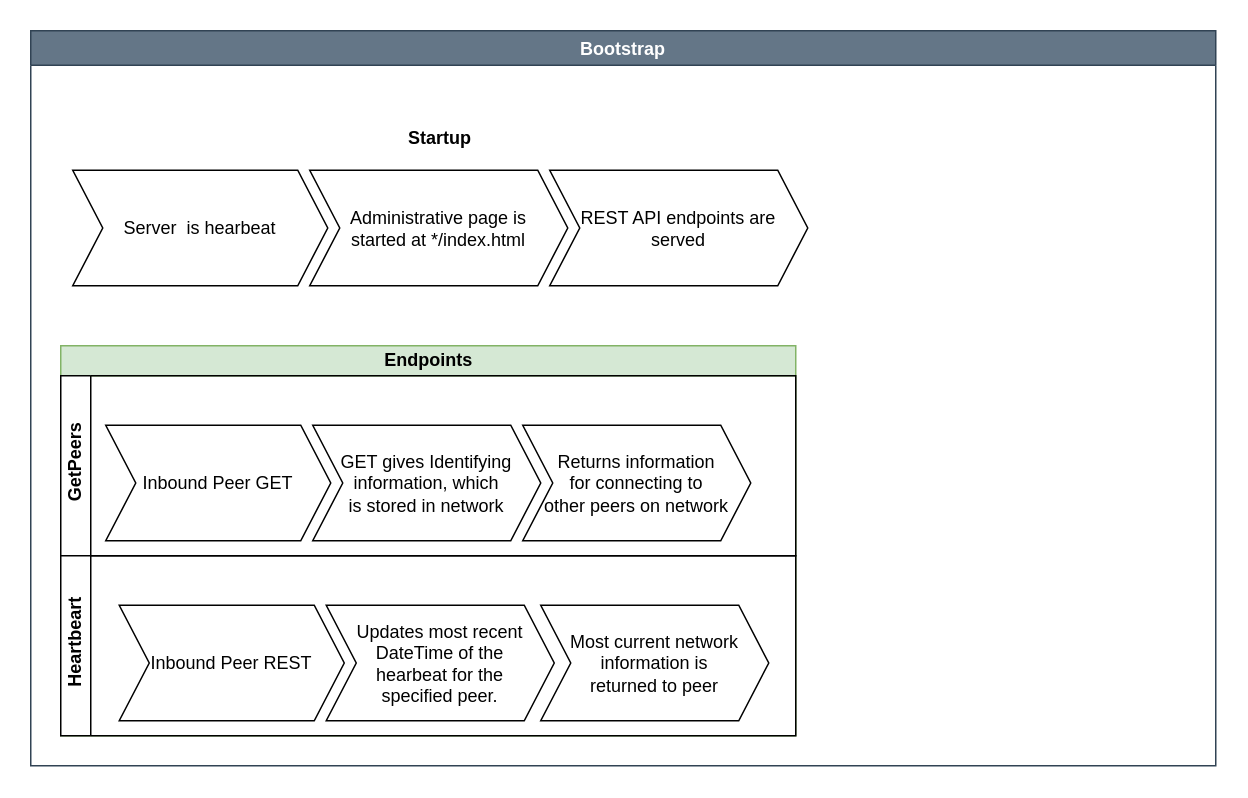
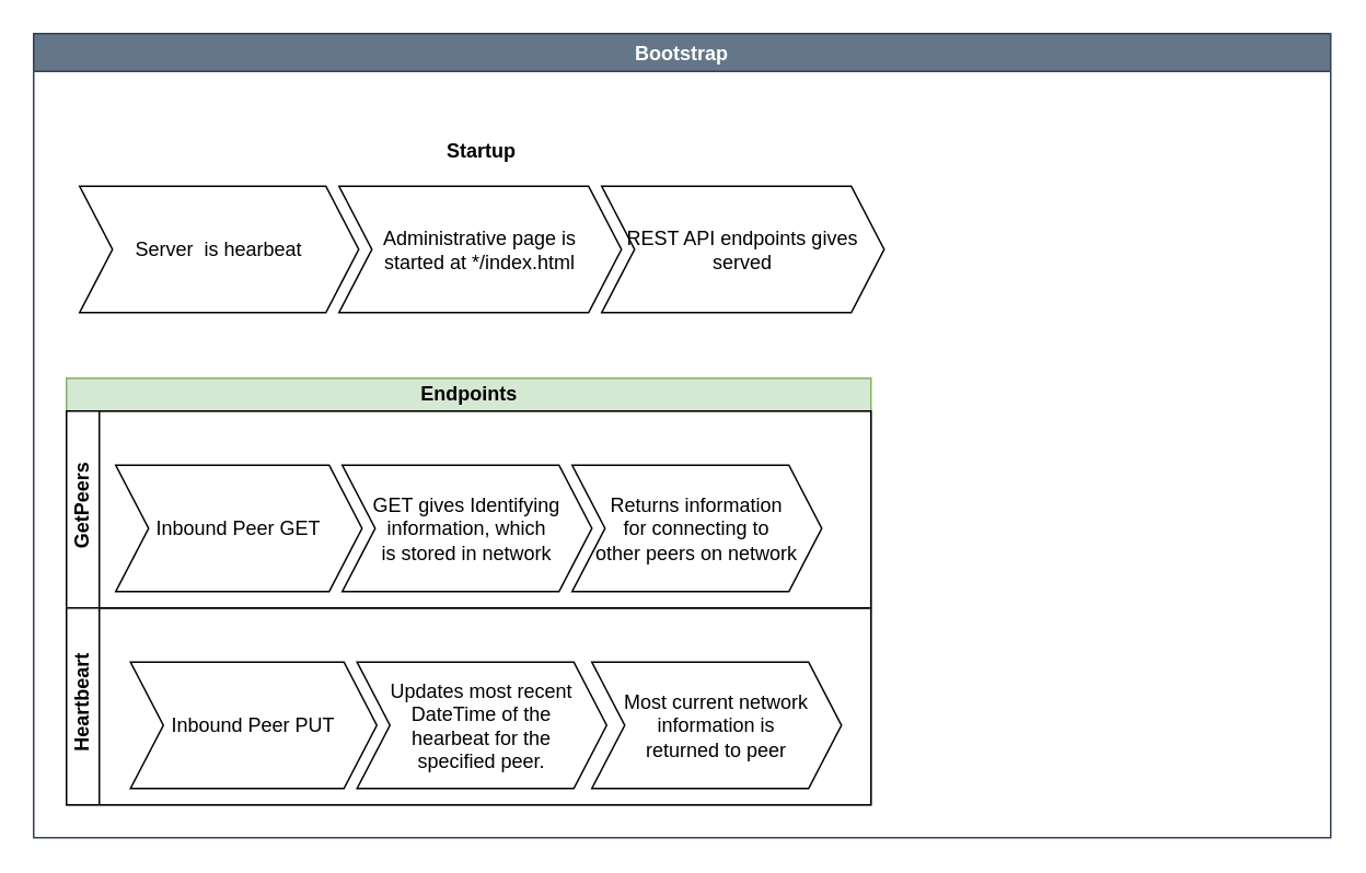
- <mxCell id="17" value="&lt;div&gt;REST API endpoints are&lt;/div&gt;&lt;div&gt;served&lt;br&gt;&lt;/div&gt;" style="shape=step;perimeter=stepPerimeter;fixedSize=1;points=[];whiteSpace=wrap;html=1;" parent="14" vertex="1"><mxGeometry x="328" y="33" width="172" height="77" as="geometry" /></mxCell>
+ <mxCell id="17" value="&lt;div&gt;REST API endpoints gives&lt;/div&gt;&lt;div&gt;served&lt;br&gt;&lt;/div&gt;" style="shape=step;perimeter=stepPerimeter;fixedSize=1;points=[];whiteSpace=wrap;html=1;" parent="14" vertex="1"><mxGeometry x="328" y="33" width="172" height="77" as="geometry" /></mxCell>
- <mxCell id="11" value="Inbound Peer REST" style="shape=step;perimeter=stepPerimeter;fixedSize=1;points=[];whiteSpace=wrap;html=1;" parent="10" vertex="1"><mxGeometry x="10" y="33" width="150" height="77" as="geometry" /></mxCell>
+ <mxCell id="11" value="Inbound Peer PUT" style="shape=step;perimeter=stepPerimeter;fixedSize=1;points=[];whiteSpace=wrap;html=1;" parent="10" vertex="1"><mxGeometry x="10" y="33" width="150" height="77" as="geometry" /></mxCell>
